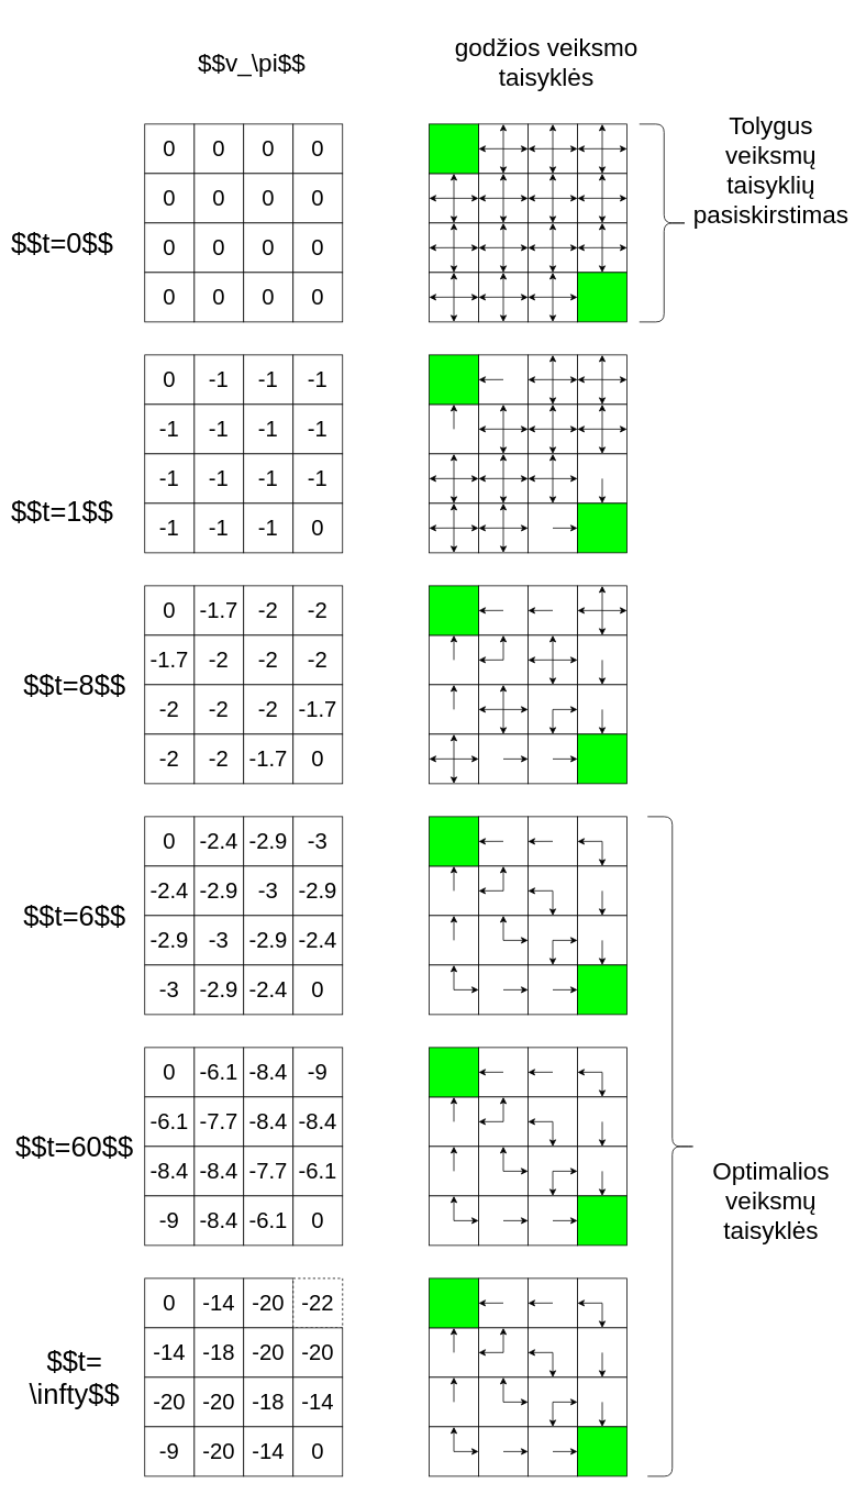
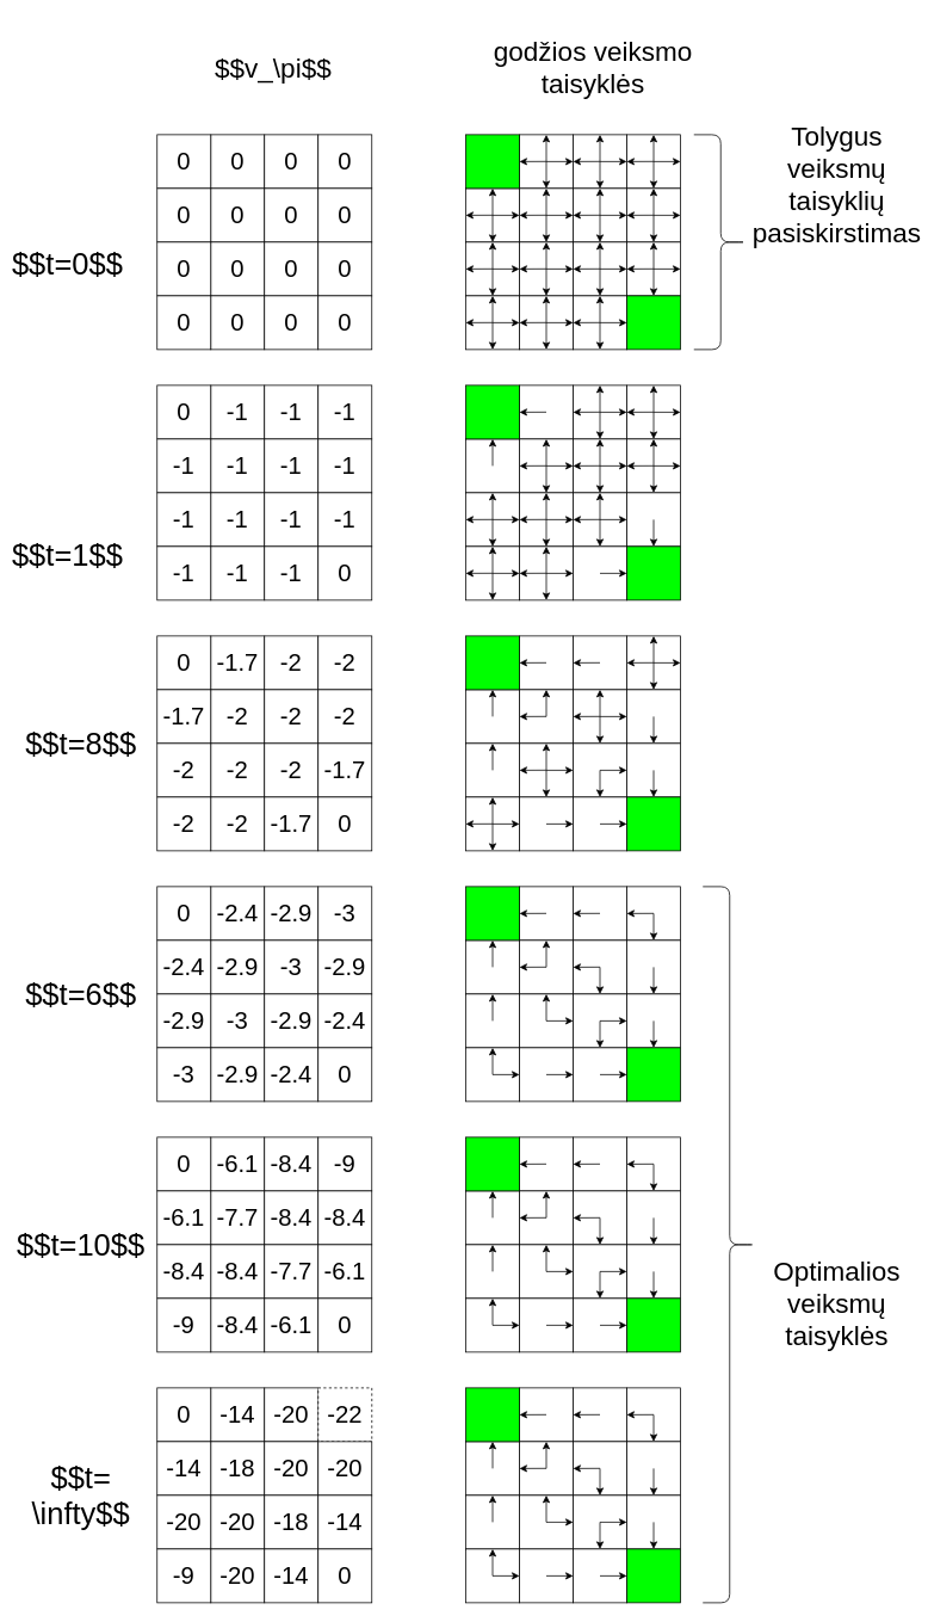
- <mxCell id="282" value="&lt;font style=&quot;font-size: 34px&quot;&gt;$$t=60$$&lt;/font&gt;" style="text;html=1;strokeColor=none;fillColor=none;align=center;verticalAlign=middle;whiteSpace=wrap;rounded=0;" vertex="1" parent="1"><mxGeometry x="35" y="1360" width="110" height="60" as="geometry" /></mxCell>
+ <mxCell id="282" value="&lt;font style=&quot;font-size: 34px&quot;&gt;$$t=10$$&lt;/font&gt;" style="text;html=1;strokeColor=none;fillColor=none;align=center;verticalAlign=middle;whiteSpace=wrap;rounded=0;" vertex="1" parent="1"><mxGeometry x="35" y="1360" width="110" height="60" as="geometry" /></mxCell>
